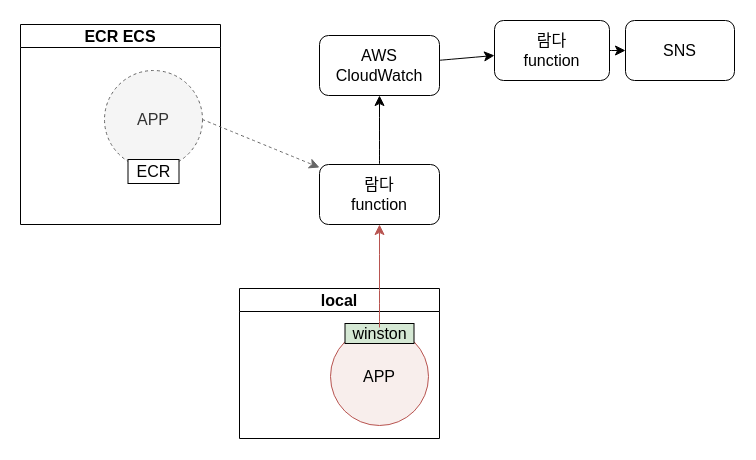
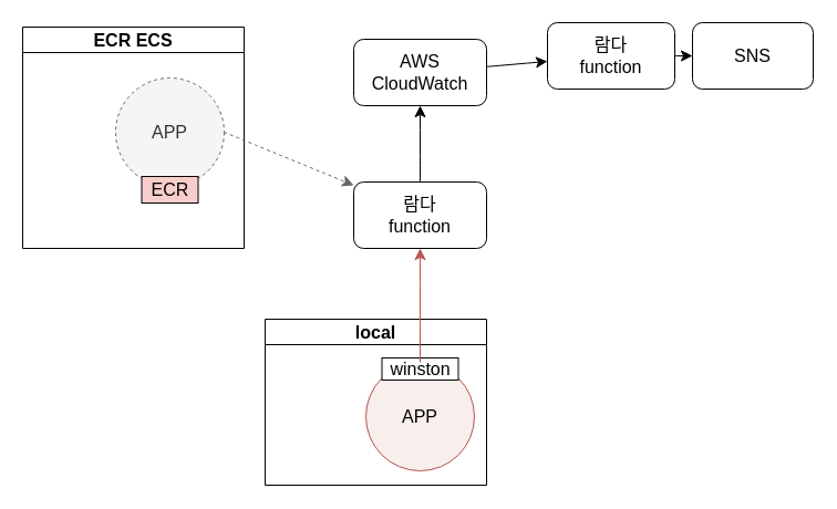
- <mxCell id="7" value="ECR" style="rounded=0;whiteSpace=wrap;html=1;fontSize=16;" vertex="1" parent="5"><mxGeometry x="107.5" y="135" width="51" height="24" as="geometry" /></mxCell>
+ <mxCell id="7" value="ECR" style="rounded=0;whiteSpace=wrap;html=1;fontSize=16;fillColor=#f8cecc;" vertex="1" parent="5"><mxGeometry x="107.5" y="135" width="51" height="24" as="geometry" /></mxCell>
- <mxCell id="4" value="winston" style="rounded=0;whiteSpace=wrap;html=1;fontSize=16;fillColor=#d5e8d4;" vertex="1" parent="2"><mxGeometry x="105.5" y="35" width="69" height="20" as="geometry" /></mxCell>
+ <mxCell id="4" value="winston" style="rounded=0;whiteSpace=wrap;html=1;fontSize=16;" vertex="1" parent="2"><mxGeometry x="105.5" y="35" width="69" height="20" as="geometry" /></mxCell>
